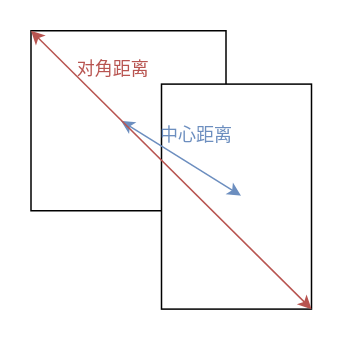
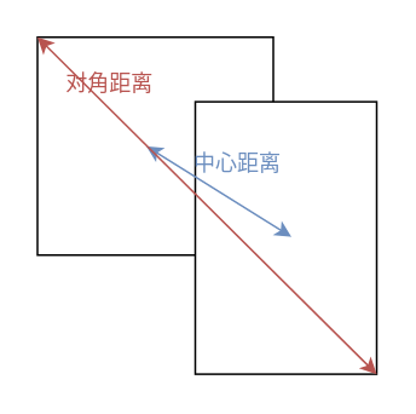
- <mxCell id="7" value="对角距离" style="text;html=1;strokeColor=none;fillColor=none;align=center;verticalAlign=middle;whiteSpace=wrap;rounded=0;labelBackgroundColor=none;fontColor=#B85450;" vertex="1" parent="1"><mxGeometry x="40" y="35.57" width="70" height="20" as="geometry" /></mxCell>
+ <mxCell id="7" value="对角距离" style="text;html=1;strokeColor=none;fillColor=none;align=center;verticalAlign=middle;whiteSpace=wrap;rounded=0;labelBackgroundColor=none;fontColor=#B85450;" vertex="1" parent="1"><mxGeometry x="25" y="35.57" width="70" height="20" as="geometry" /></mxCell>
